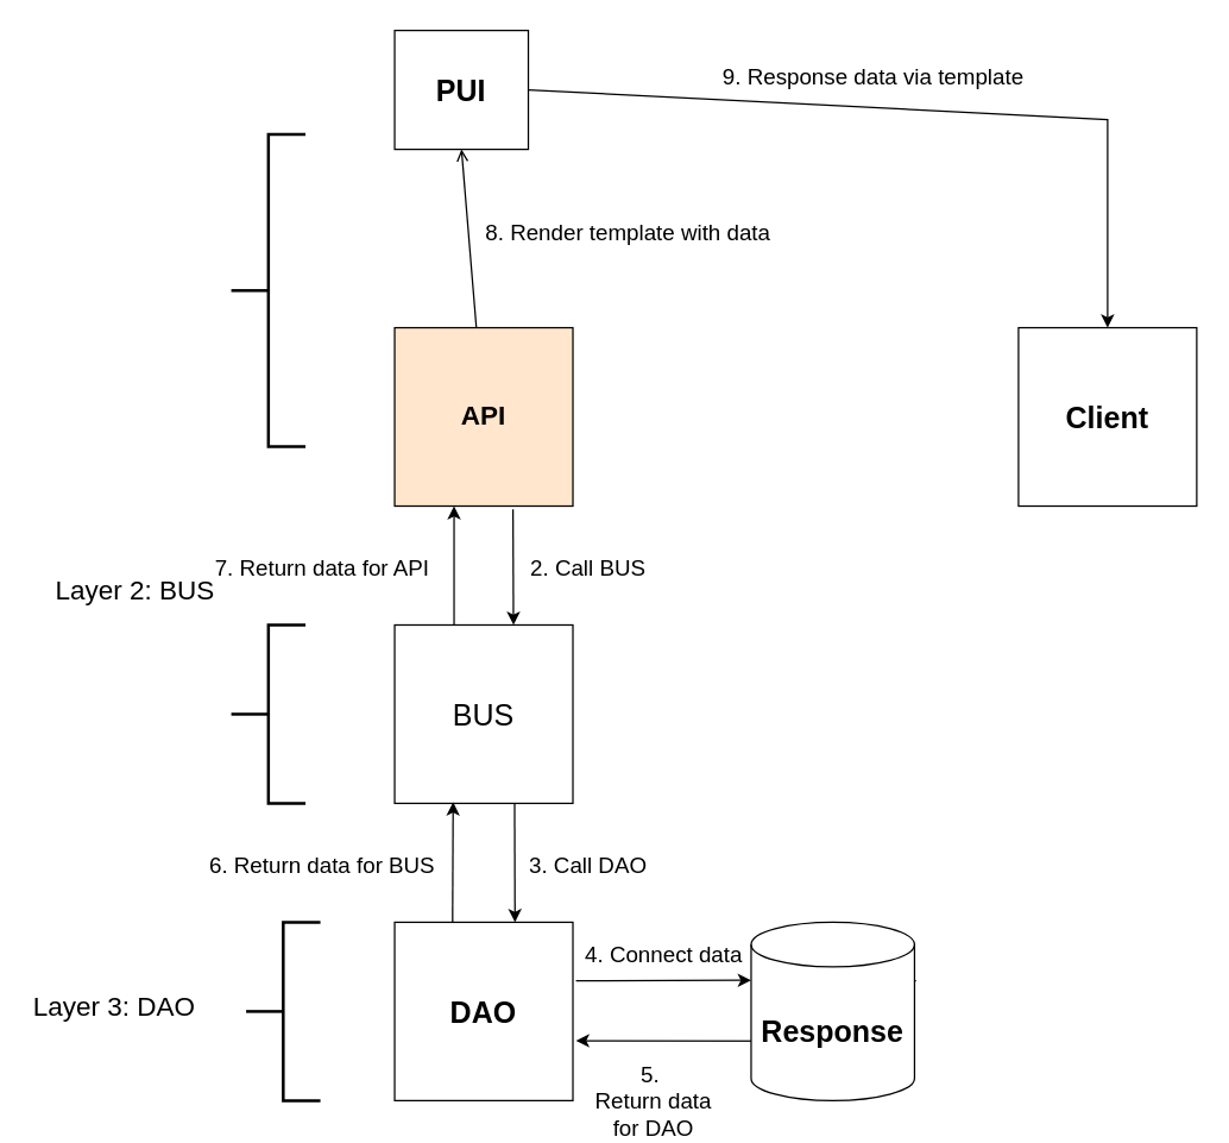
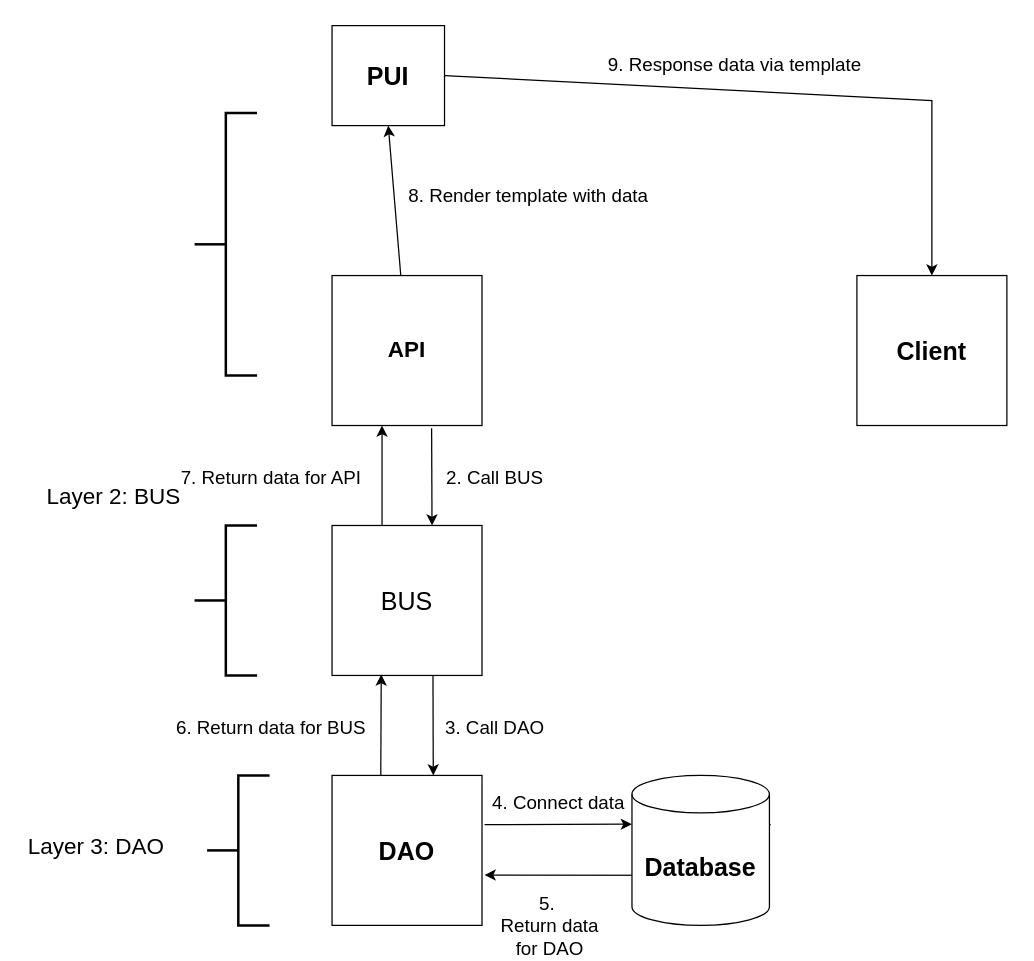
- <mxCell id="18" value="" style="endArrow=open;html=1;rounded=0;entryX=0.5;entryY=1;entryDx=0;entryDy=0;" edge="1" parent="1" source="3" target="4"><mxGeometry width="50" height="50" relative="1" as="geometry"><mxPoint x="415" y="410" as="sourcePoint" /><mxPoint x="465" y="360" as="targetPoint" /></mxGeometry></mxCell>
+ <mxCell id="18" value="" style="endArrow=classic;html=1;rounded=0;entryX=0.5;entryY=1;entryDx=0;entryDy=0;" edge="1" parent="1" source="3" target="4"><mxGeometry width="50" height="50" relative="1" as="geometry"><mxPoint x="415" y="410" as="sourcePoint" /><mxPoint x="465" y="360" as="targetPoint" /></mxGeometry></mxCell>
- <mxCell id="3" value="&lt;b&gt;&lt;font style=&quot;font-size: 18px&quot;&gt;API&lt;/font&gt;&lt;/b&gt;" style="whiteSpace=wrap;html=1;aspect=fixed;fillColor=#ffe6cc;" vertex="1" parent="1"><mxGeometry x="265" y="220" width="120" height="120" as="geometry" /></mxCell>
+ <mxCell id="3" value="&lt;b&gt;&lt;font style=&quot;font-size: 18px&quot;&gt;API&lt;/font&gt;&lt;/b&gt;" style="whiteSpace=wrap;html=1;aspect=fixed;" vertex="1" parent="1"><mxGeometry x="265" y="220" width="120" height="120" as="geometry" /></mxCell>
- <mxCell id="22" value="&lt;font style=&quot;font-size: 20px&quot;&gt;&lt;b&gt;Response&lt;/b&gt;&lt;/font&gt;" style="shape=cylinder3;whiteSpace=wrap;html=1;boundedLbl=1;backgroundOutline=1;size=15;" vertex="1" parent="1"><mxGeometry x="505" y="620" width="110" height="120" as="geometry" /></mxCell>
+ <mxCell id="22" value="&lt;font style=&quot;font-size: 20px&quot;&gt;&lt;b&gt;Database&lt;/b&gt;&lt;/font&gt;" style="shape=cylinder3;whiteSpace=wrap;html=1;boundedLbl=1;backgroundOutline=1;size=15;" vertex="1" parent="1"><mxGeometry x="505" y="620" width="110" height="120" as="geometry" /></mxCell>
